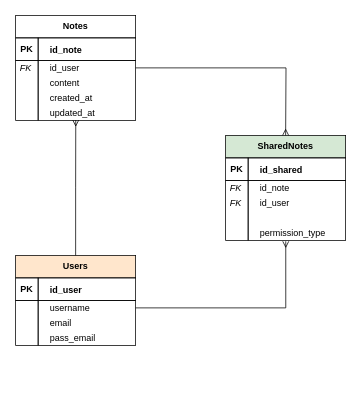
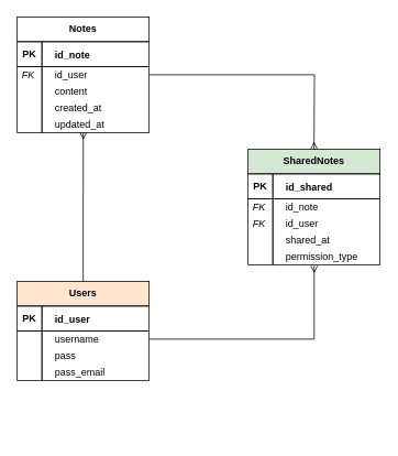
+ <mxCell id="10" value="shared_at" style="text;align=left;verticalAlign=middle;spacingLeft=4;spacingRight=4;overflow=hidden;rotatable=0;points=[[0,0.5],[1,0.5]];portConstraint=eastwest;" vertex="1" parent="2"><mxGeometry x="40" y="100" width="120" height="20" as="geometry" /></mxCell>
- <mxCell id="22" value="email" style="text;align=left;verticalAlign=middle;spacingLeft=4;spacingRight=4;overflow=hidden;rotatable=0;points=[[0,0.5],[1,0.5]];portConstraint=eastwest;" vertex="1" parent="15"><mxGeometry x="40" y="80" width="120" height="20" as="geometry" /></mxCell>
+ <mxCell id="22" value="pass" style="text;align=left;verticalAlign=middle;spacingLeft=4;spacingRight=4;overflow=hidden;rotatable=0;points=[[0,0.5],[1,0.5]];portConstraint=eastwest;" vertex="1" parent="15"><mxGeometry x="40" y="80" width="120" height="20" as="geometry" /></mxCell>
